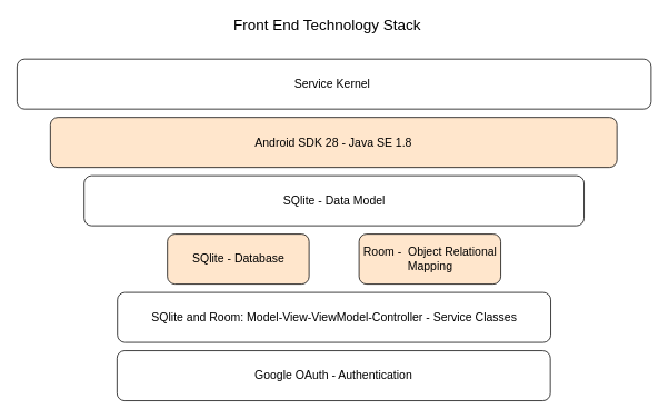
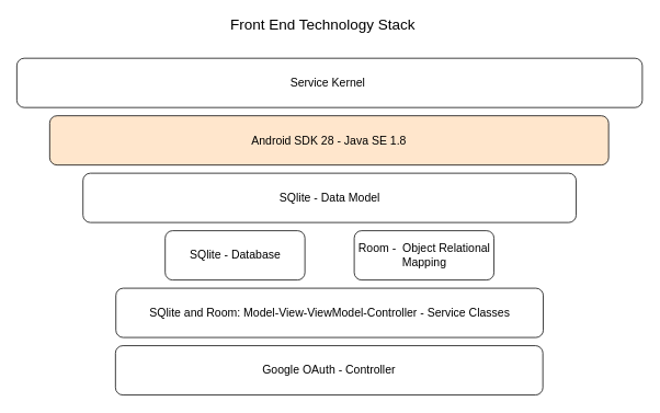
- <mxCell id="6" value="&lt;span style=&quot;font-size: 14px&quot;&gt;SQlite - Database&lt;/span&gt;" style="rounded=1;whiteSpace=wrap;html=1;fillColor=#ffe6cc;" vertex="1" parent="1"><mxGeometry x="200.5" y="280" width="170" height="60" as="geometry" /></mxCell>
+ <mxCell id="6" value="&lt;span style=&quot;font-size: 14px&quot;&gt;SQlite - Database&lt;/span&gt;" style="rounded=1;whiteSpace=wrap;html=1;" vertex="1" parent="1"><mxGeometry x="200.5" y="280" width="170" height="60" as="geometry" /></mxCell>
- <mxCell id="7" value="&lt;span style=&quot;font-size: 14px&quot;&gt;Room -&amp;nbsp; Object Relational Mapping&lt;/span&gt;" style="rounded=1;whiteSpace=wrap;html=1;fillColor=#ffe6cc;" vertex="1" parent="1"><mxGeometry x="430.5" y="280" width="170" height="60" as="geometry" /></mxCell>
+ <mxCell id="7" value="&lt;span style=&quot;font-size: 14px&quot;&gt;Room -&amp;nbsp; Object Relational Mapping&lt;/span&gt;" style="rounded=1;whiteSpace=wrap;html=1;" vertex="1" parent="1"><mxGeometry x="430.5" y="280" width="170" height="60" as="geometry" /></mxCell>
- <mxCell id="9" value="&lt;span style=&quot;font-size: 14px&quot;&gt;Google OAuth - Authentication&lt;/span&gt;" style="rounded=1;whiteSpace=wrap;html=1;" vertex="1" parent="1"><mxGeometry x="140" y="420" width="520" height="60" as="geometry" /></mxCell>
+ <mxCell id="9" value="&lt;span style=&quot;font-size: 14px&quot;&gt;Google OAuth - Controller&lt;/span&gt;" style="rounded=1;whiteSpace=wrap;html=1;" vertex="1" parent="1"><mxGeometry x="140" y="420" width="520" height="60" as="geometry" /></mxCell>
